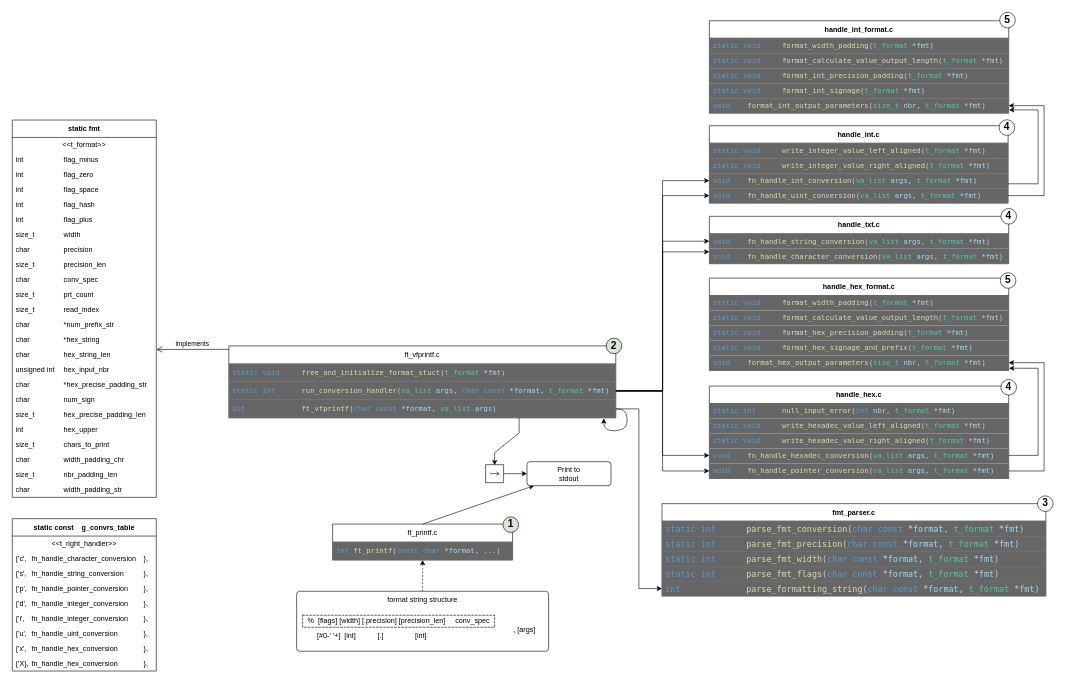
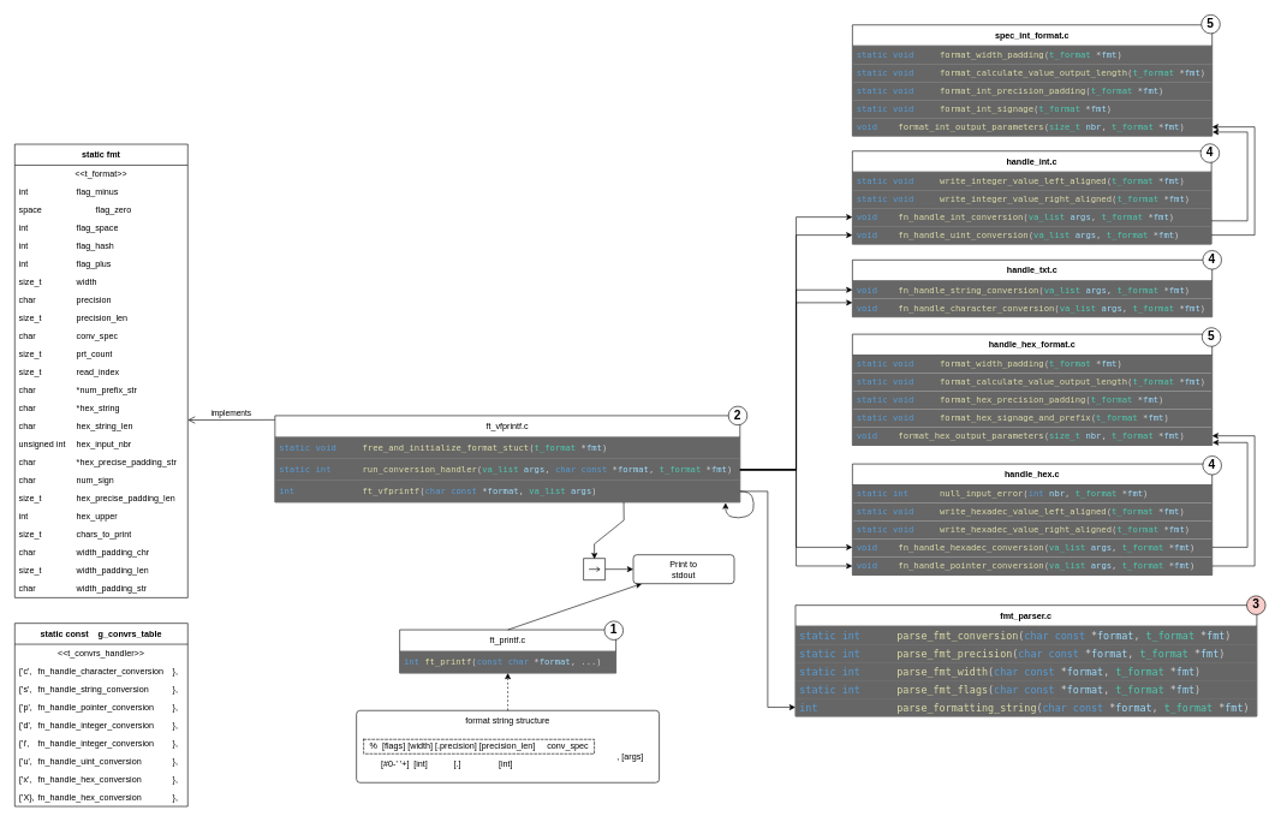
- <mxCell id="101" value="handle_int_format.c" style="swimlane;fontStyle=1;align=center;verticalAlign=middle;childLayout=stackLayout;horizontal=1;startSize=29;horizontalStack=0;resizeParent=1;resizeParentMax=0;resizeLast=0;collapsible=0;marginBottom=0;html=1;whiteSpace=wrap;" vertex="1" parent="1"><mxGeometry x="1182" y="34" width="499" height="154" as="geometry" /></mxCell>
+ <mxCell id="101" value="spec_int_format.c" style="swimlane;fontStyle=1;align=center;verticalAlign=middle;childLayout=stackLayout;horizontal=1;startSize=29;horizontalStack=0;resizeParent=1;resizeParentMax=0;resizeLast=0;collapsible=0;marginBottom=0;html=1;whiteSpace=wrap;" vertex="1" parent="1"><mxGeometry x="1182" y="34" width="499" height="154" as="geometry" /></mxCell>
- <mxCell id="5" value="int&lt;span style=&quot;white-space: pre;&quot;&gt;&#09;&lt;span style=&quot;white-space: pre;&quot;&gt;&#09;&lt;/span&gt;&lt;span style=&quot;white-space: pre;&quot;&gt;&#09;&lt;/span&gt;&lt;/span&gt;flag_zero" style="text;html=1;strokeColor=none;fillColor=none;align=left;verticalAlign=middle;spacingLeft=4;spacingRight=4;overflow=hidden;rotatable=0;points=[[0,0.5],[1,0.5]];portConstraint=eastwest;whiteSpace=wrap;" parent="2" vertex="1"><mxGeometry y="79" width="240" height="25" as="geometry" /></mxCell>
+ <mxCell id="5" value="space&lt;span style=&quot;white-space: pre;&quot;&gt;&#09;&lt;span style=&quot;white-space: pre;&quot;&gt;&#09;&lt;/span&gt;&lt;span style=&quot;white-space: pre;&quot;&gt;&#09;&lt;/span&gt;&lt;/span&gt;flag_zero" style="text;html=1;strokeColor=none;fillColor=none;align=left;verticalAlign=middle;spacingLeft=4;spacingRight=4;overflow=hidden;rotatable=0;points=[[0,0.5],[1,0.5]];portConstraint=eastwest;whiteSpace=wrap;" parent="2" vertex="1"><mxGeometry y="79" width="240" height="25" as="geometry" /></mxCell>
- <mxCell id="83" value="&lt;font color=&quot;#000000&quot;&gt;2&lt;/font&gt;" style="ellipse;whiteSpace=wrap;html=1;aspect=fixed;fontStyle=1;fontSize=17;fontColor=#990099;fillColor=#d5e8d4;" parent="1" vertex="1"><mxGeometry x="1010" y="563" width="26" height="26" as="geometry" /></mxCell>
+ <mxCell id="83" value="&lt;font color=&quot;#000000&quot;&gt;2&lt;/font&gt;" style="ellipse;whiteSpace=wrap;html=1;aspect=fixed;fontStyle=1;fontSize=17;fontColor=#990099;" parent="1" vertex="1"><mxGeometry x="1010" y="563" width="26" height="26" as="geometry" /></mxCell>
- <mxCell id="25" value="size_t&lt;span style=&quot;white-space: pre;&quot;&gt;&#09;&lt;/span&gt;&lt;span style=&quot;white-space: pre;&quot;&gt;&#09;&lt;/span&gt;nbr_padding_len" style="text;html=1;strokeColor=none;fillColor=none;align=left;verticalAlign=middle;spacingLeft=4;spacingRight=4;overflow=hidden;rotatable=0;points=[[0,0.5],[1,0.5]];portConstraint=eastwest;whiteSpace=wrap;" parent="2" vertex="1"><mxGeometry y="579" width="240" height="25" as="geometry" /></mxCell>
+ <mxCell id="25" value="size_t&lt;span style=&quot;white-space: pre;&quot;&gt;&#09;&lt;/span&gt;&lt;span style=&quot;white-space: pre;&quot;&gt;&#09;&lt;/span&gt;width_padding_len" style="text;html=1;strokeColor=none;fillColor=none;align=left;verticalAlign=middle;spacingLeft=4;spacingRight=4;overflow=hidden;rotatable=0;points=[[0,0.5],[1,0.5]];portConstraint=eastwest;whiteSpace=wrap;" parent="2" vertex="1"><mxGeometry y="579" width="240" height="25" as="geometry" /></mxCell>
- <mxCell id="84" value="&lt;font color=&quot;#000000&quot;&gt;3&lt;/font&gt;" style="ellipse;whiteSpace=wrap;html=1;aspect=fixed;fontStyle=1;fontSize=17;fontColor=#990099;" parent="1" vertex="1"><mxGeometry x="1729" y="826" width="26" height="26" as="geometry" /></mxCell>
+ <mxCell id="84" value="&lt;font color=&quot;#000000&quot;&gt;3&lt;/font&gt;" style="ellipse;whiteSpace=wrap;html=1;aspect=fixed;fontStyle=1;fontSize=17;fontColor=#990099;fillColor=#f8cecc;" parent="1" vertex="1"><mxGeometry x="1729" y="826" width="26" height="26" as="geometry" /></mxCell>
- <mxCell id="82" value="&lt;font color=&quot;#000000&quot;&gt;1&lt;/font&gt;" style="ellipse;whiteSpace=wrap;html=1;aspect=fixed;fontStyle=1;fontSize=17;fontColor=#990099;fillColor=#d5e8d4;" parent="1" vertex="1"><mxGeometry x="838" y="861" width="26" height="26" as="geometry" /></mxCell>
+ <mxCell id="82" value="&lt;font color=&quot;#000000&quot;&gt;1&lt;/font&gt;" style="ellipse;whiteSpace=wrap;html=1;aspect=fixed;fontStyle=1;fontSize=17;fontColor=#990099;" parent="1" vertex="1"><mxGeometry x="838" y="861" width="26" height="26" as="geometry" /></mxCell>
- <mxCell id="53" value="&amp;lt;&amp;lt;t_right_handler&amp;gt;&amp;gt;" style="text;html=1;strokeColor=none;fillColor=none;align=center;verticalAlign=middle;spacingLeft=4;spacingRight=4;overflow=hidden;rotatable=0;points=[[0,0.5],[1,0.5]];portConstraint=eastwest;whiteSpace=wrap;" parent="52" vertex="1"><mxGeometry y="29" width="240" height="25" as="geometry" /></mxCell>
+ <mxCell id="53" value="&amp;lt;&amp;lt;t_convrs_handler&amp;gt;&amp;gt;" style="text;html=1;strokeColor=none;fillColor=none;align=center;verticalAlign=middle;spacingLeft=4;spacingRight=4;overflow=hidden;rotatable=0;points=[[0,0.5],[1,0.5]];portConstraint=eastwest;whiteSpace=wrap;" parent="52" vertex="1"><mxGeometry y="29" width="240" height="25" as="geometry" /></mxCell>
